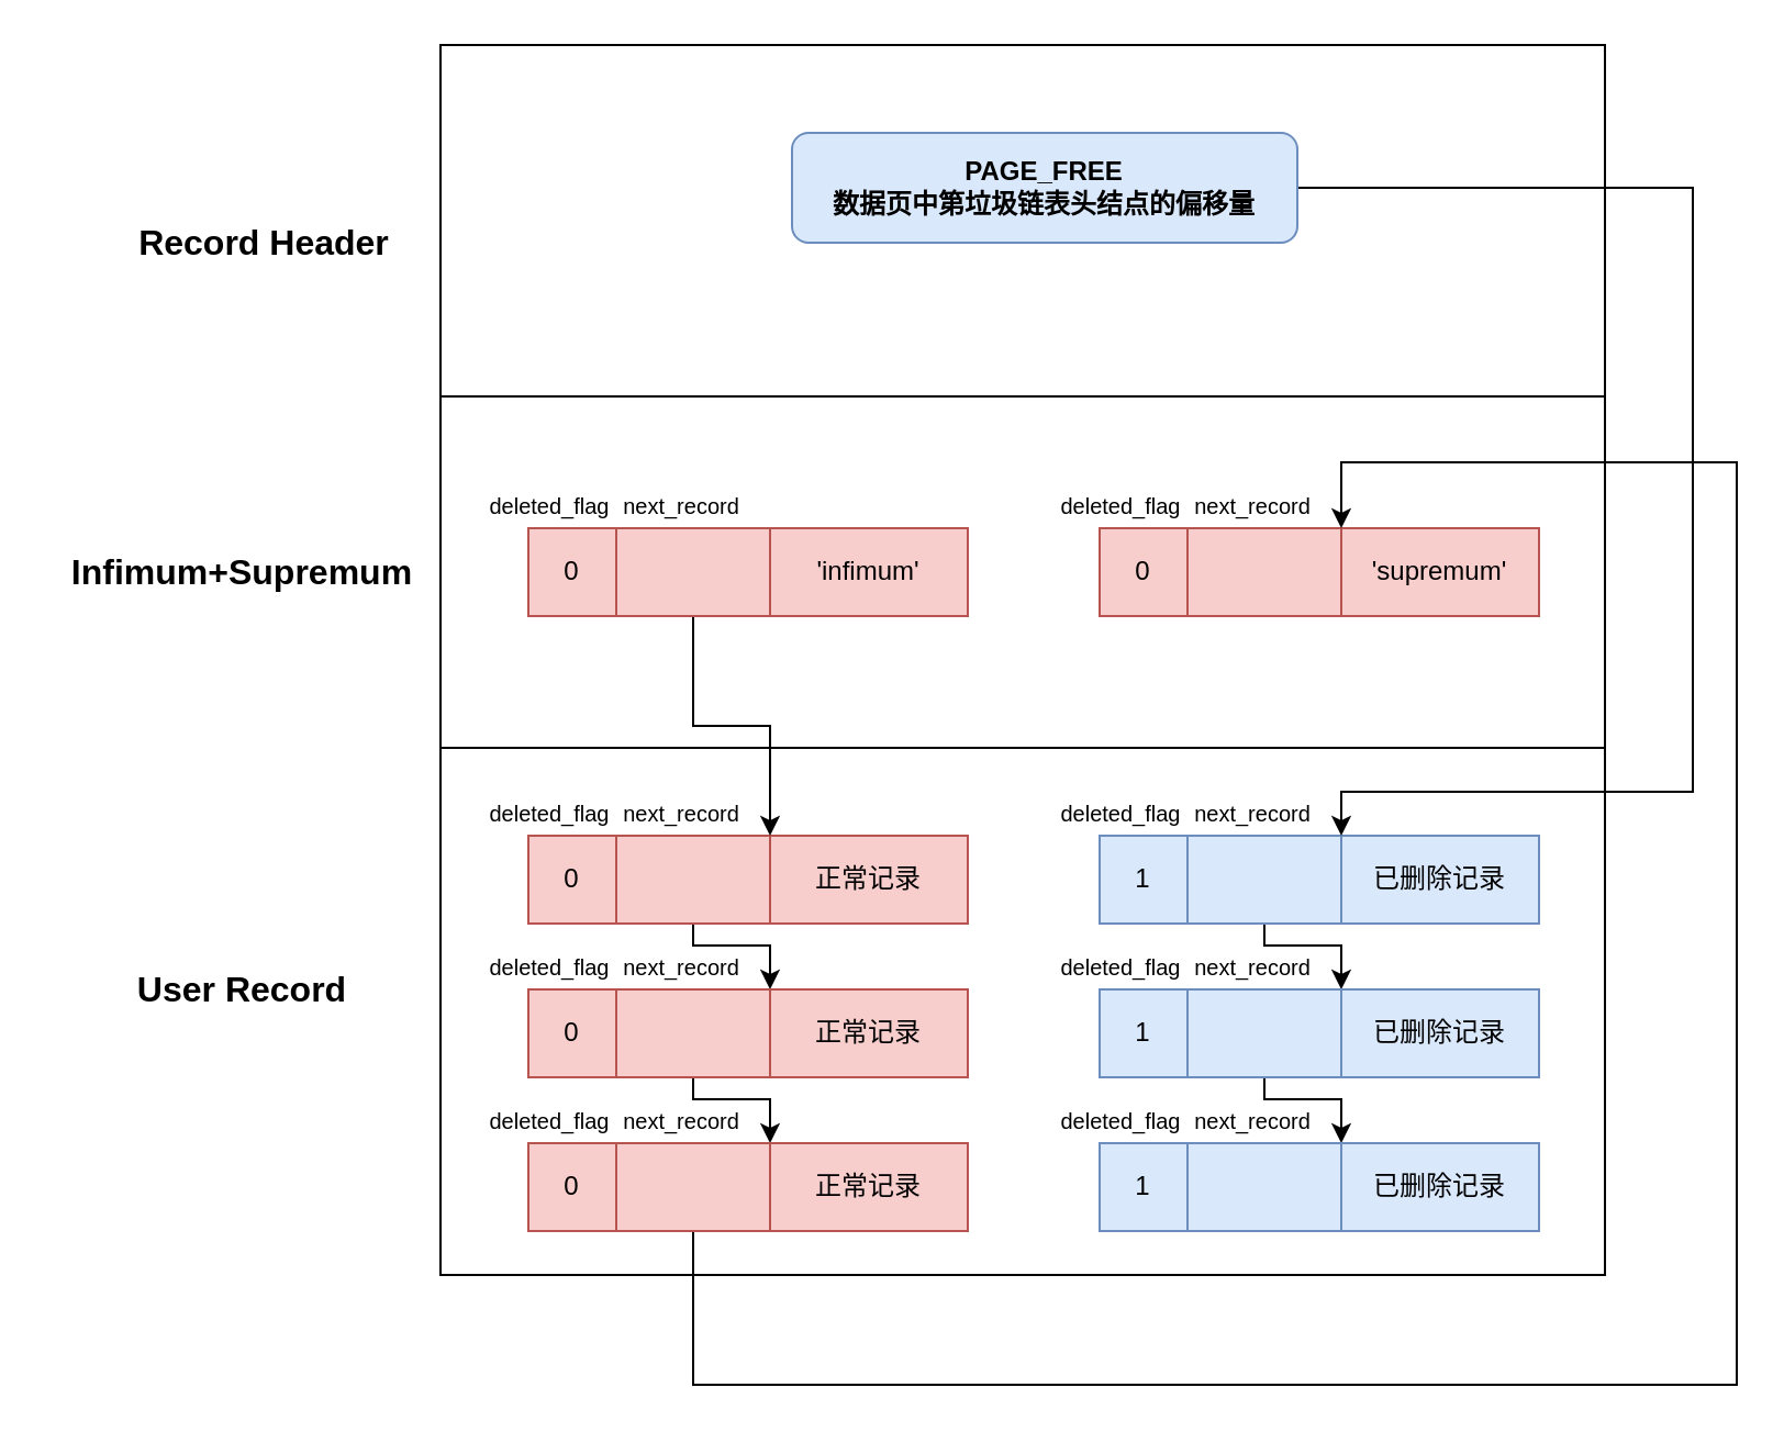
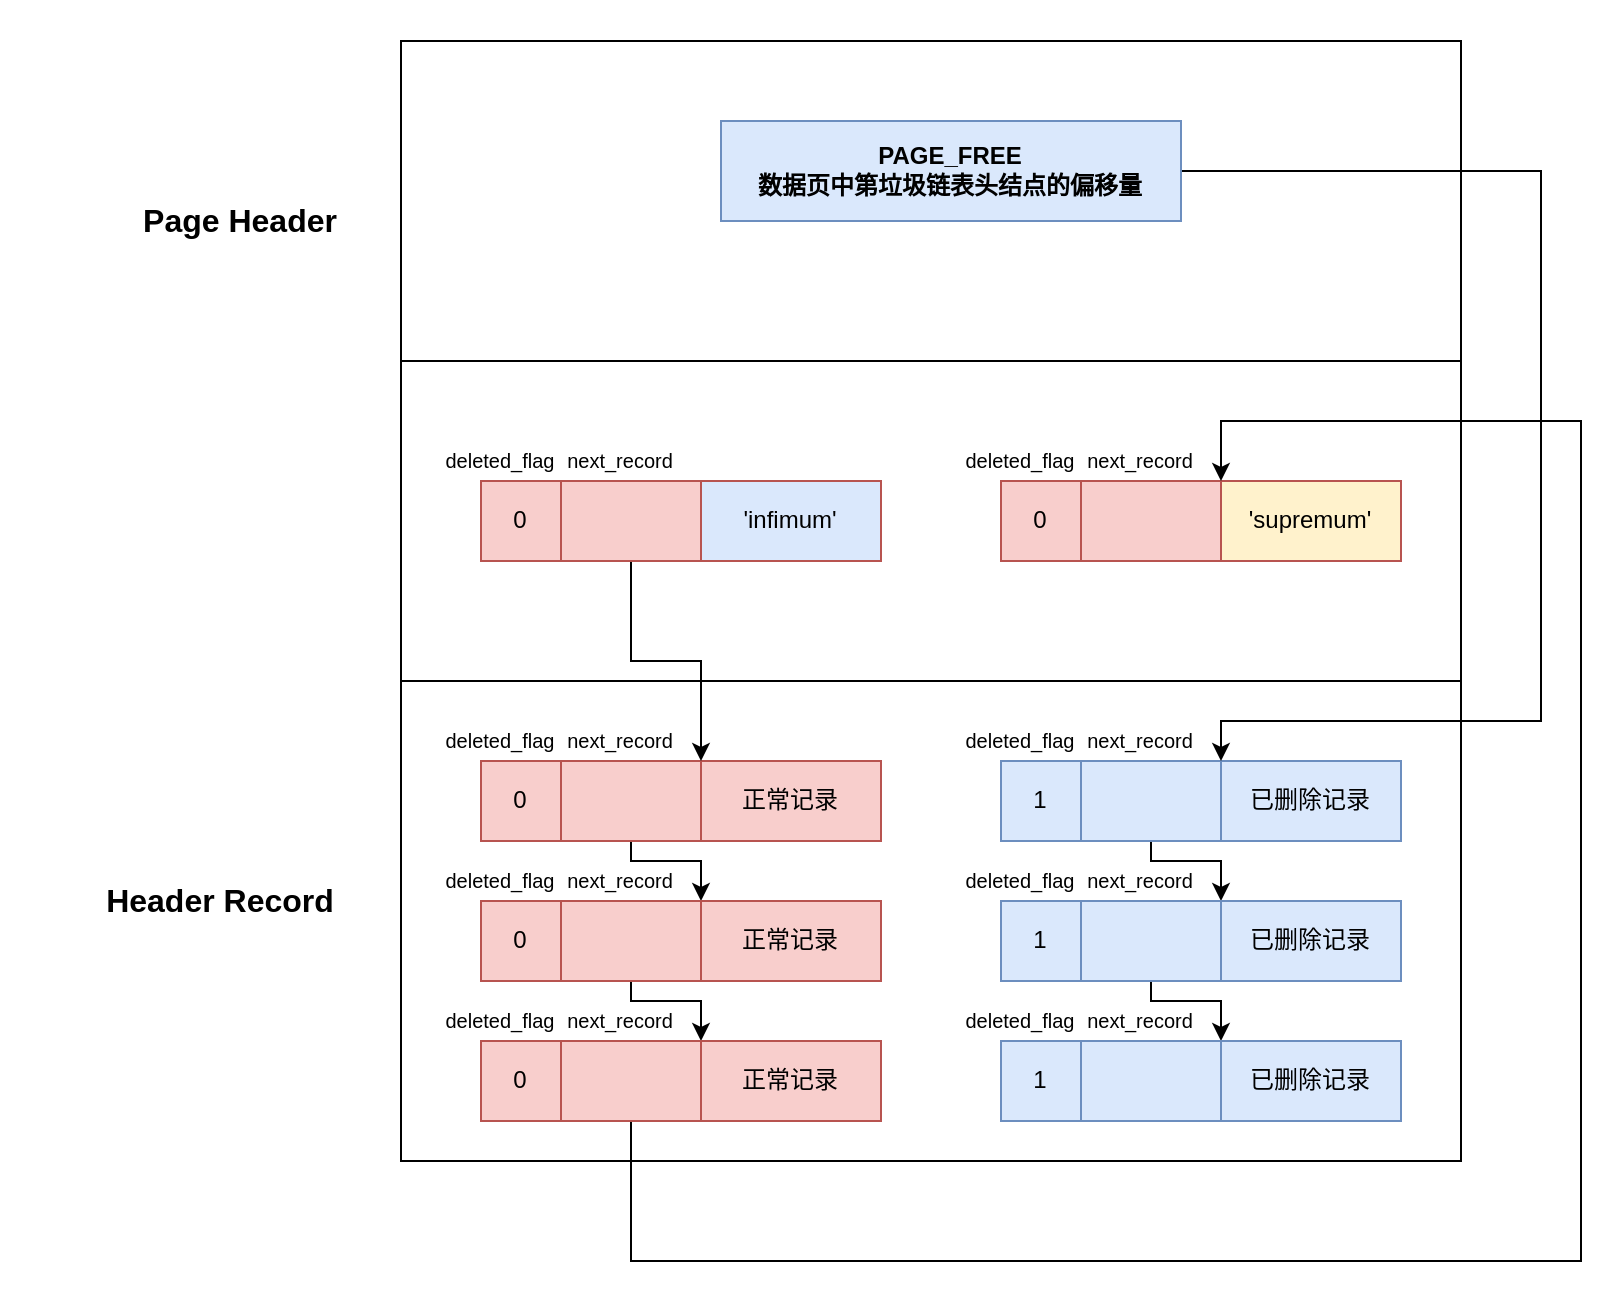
- <mxCell id="55" value="&lt;b&gt;PAGE_FREE&lt;br&gt;数据页中第垃圾链表头结点的偏移量&lt;/b&gt;" style="whiteSpace=wrap;html=1;fillColor=#dae8fc;strokeColor=#6c8ebf;rounded=1;" vertex="1" parent="1"><mxGeometry x="360" y="60" width="230" height="50" as="geometry" /></mxCell>
+ <mxCell id="55" value="&lt;b&gt;PAGE_FREE&lt;br&gt;数据页中第垃圾链表头结点的偏移量&lt;/b&gt;" style="rounded=0;whiteSpace=wrap;html=1;fillColor=#dae8fc;strokeColor=#6c8ebf;" vertex="1" parent="1"><mxGeometry x="360" y="60" width="230" height="50" as="geometry" /></mxCell>
- <mxCell id="53" value="&lt;b&gt;&lt;font style=&quot;font-size: 16px&quot;&gt;Record Header&lt;/font&gt;&lt;/b&gt;" style="text;html=1;strokeColor=none;fillColor=none;align=center;verticalAlign=middle;whiteSpace=wrap;rounded=0;" vertex="1" parent="1"><mxGeometry x="30" y="100" width="180" height="20" as="geometry" /></mxCell>
+ <mxCell id="53" value="&lt;b&gt;&lt;font style=&quot;font-size: 16px&quot;&gt;Page Header&lt;/font&gt;&lt;/b&gt;" style="text;html=1;strokeColor=none;fillColor=none;align=center;verticalAlign=middle;whiteSpace=wrap;rounded=0;" vertex="1" parent="1"><mxGeometry x="30" y="100" width="180" height="20" as="geometry" /></mxCell>
- <mxCell id="11" value="&lt;b&gt;&lt;font style=&quot;font-size: 16px&quot;&gt;Infimum+Supremum&lt;/font&gt;&lt;/b&gt;" style="text;html=1;strokeColor=none;fillColor=none;align=center;verticalAlign=middle;whiteSpace=wrap;rounded=0;" vertex="1" parent="1"><mxGeometry x="20" y="250" width="180" height="20" as="geometry" /></mxCell>
- <mxCell id="14" value="'infimum'" style="rounded=0;whiteSpace=wrap;html=1;fillColor=#f8cecc;strokeColor=#b85450;" vertex="1" parent="1"><mxGeometry x="350" y="240" width="90" height="40" as="geometry" /></mxCell>
+ <mxCell id="14" value="'infimum'" style="rounded=0;whiteSpace=wrap;html=1;fillColor=#dae8fc;strokeColor=#b85450;" vertex="1" parent="1"><mxGeometry x="350" y="240" width="90" height="40" as="geometry" /></mxCell>
- <mxCell id="20" value="'supremum'" style="rounded=0;whiteSpace=wrap;html=1;fillColor=#f8cecc;strokeColor=#b85450;" vertex="1" parent="1"><mxGeometry x="610" y="240" width="90" height="40" as="geometry" /></mxCell>
+ <mxCell id="20" value="'supremum'" style="rounded=0;whiteSpace=wrap;html=1;fillColor=#fff2cc;strokeColor=#b85450;" vertex="1" parent="1"><mxGeometry x="610" y="240" width="90" height="40" as="geometry" /></mxCell>
- <mxCell id="3" value="&lt;b&gt;&lt;font style=&quot;font-size: 16px&quot;&gt;User Record&lt;/font&gt;&lt;/b&gt;" style="text;html=1;strokeColor=none;fillColor=none;align=center;verticalAlign=middle;whiteSpace=wrap;rounded=0;" vertex="1" parent="1"><mxGeometry x="20" y="440" width="180" height="20" as="geometry" /></mxCell>
+ <mxCell id="3" value="&lt;b&gt;&lt;font style=&quot;font-size: 16px&quot;&gt;Header Record&lt;/font&gt;&lt;/b&gt;" style="text;html=1;strokeColor=none;fillColor=none;align=center;verticalAlign=middle;whiteSpace=wrap;rounded=0;" vertex="1" parent="1"><mxGeometry x="20" y="440" width="180" height="20" as="geometry" /></mxCell>
